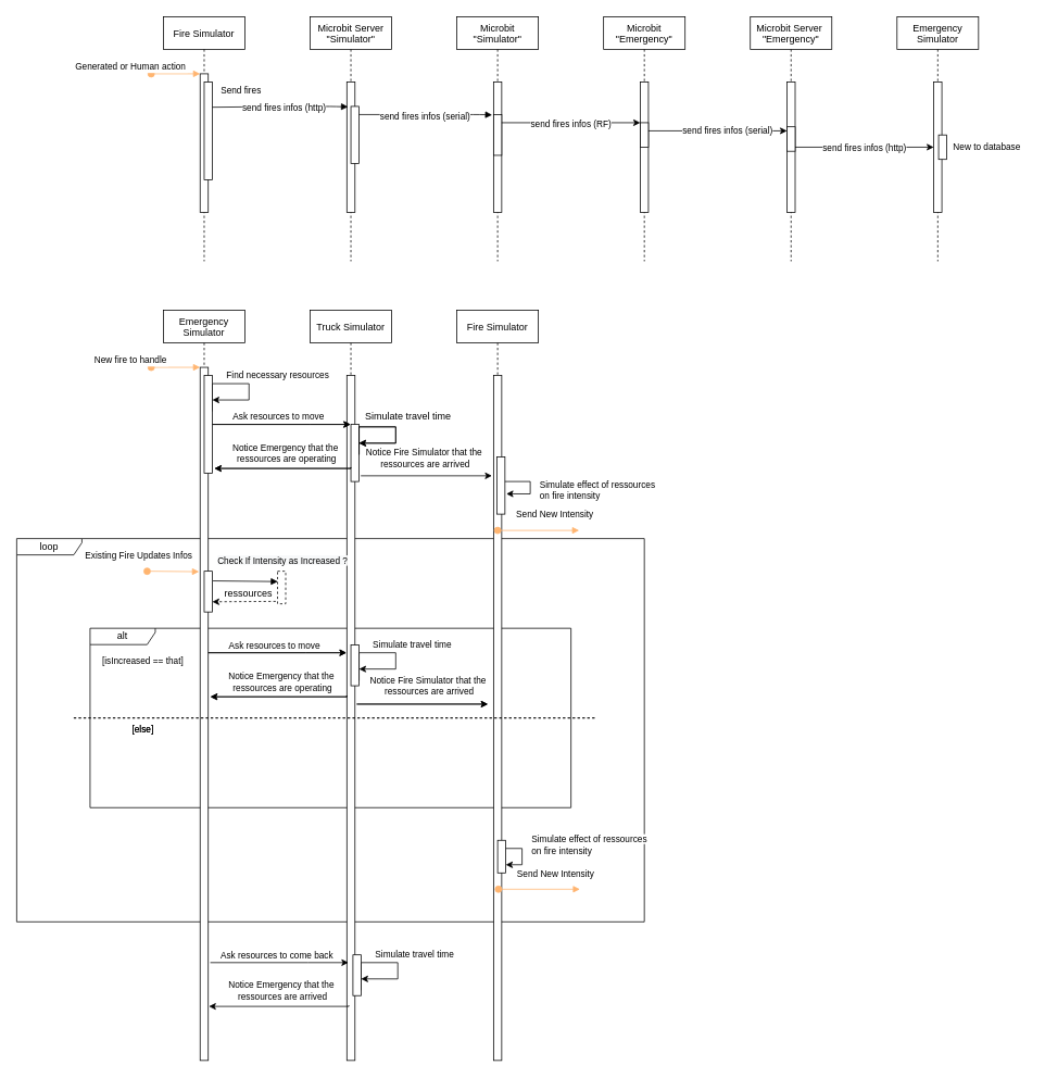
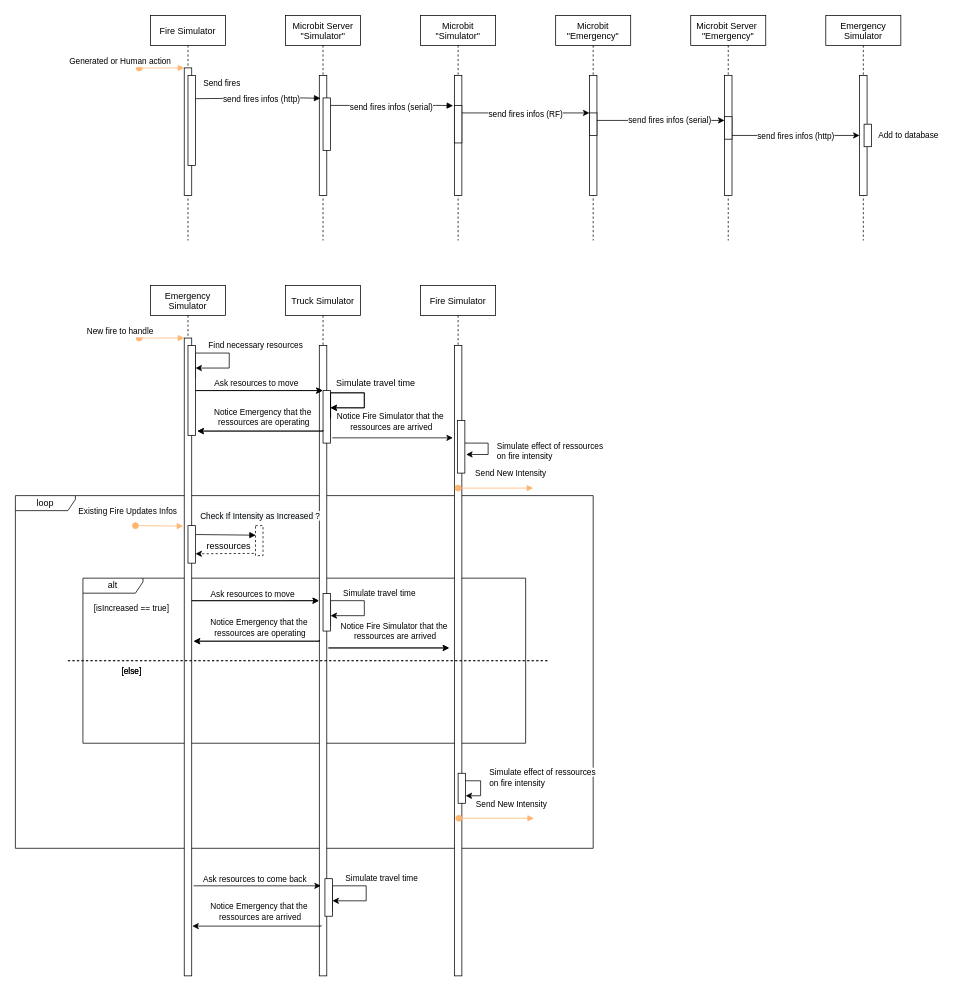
- <mxCell id="35" value="&lt;font style=&quot;font-size: 11px&quot;&gt;New to database&lt;/font&gt;" style="text;html=1;align=center;verticalAlign=middle;resizable=0;points=[];autosize=1;" parent="1" vertex="1"><mxGeometry x="1160" y="170" width="100" height="20" as="geometry" /></mxCell>
+ <mxCell id="35" value="&lt;font style=&quot;font-size: 11px&quot;&gt;Add to database&lt;/font&gt;" style="text;html=1;align=center;verticalAlign=middle;resizable=0;points=[];autosize=1;" parent="1" vertex="1"><mxGeometry x="1160" y="170" width="100" height="20" as="geometry" /></mxCell>
- <mxCell id="65" value="[isIncreased == that]" style="text;html=1;strokeColor=none;fillColor=none;align=center;verticalAlign=middle;whiteSpace=wrap;rounded=0;dashed=1;fontSize=11;" parent="1" vertex="1"><mxGeometry x="120" y="800" width="110" height="20" as="geometry" /></mxCell>
+ <mxCell id="65" value="[isIncreased == true]" style="text;html=1;strokeColor=none;fillColor=none;align=center;verticalAlign=middle;whiteSpace=wrap;rounded=0;dashed=1;fontSize=11;" parent="1" vertex="1"><mxGeometry x="120" y="800" width="110" height="20" as="geometry" /></mxCell>
